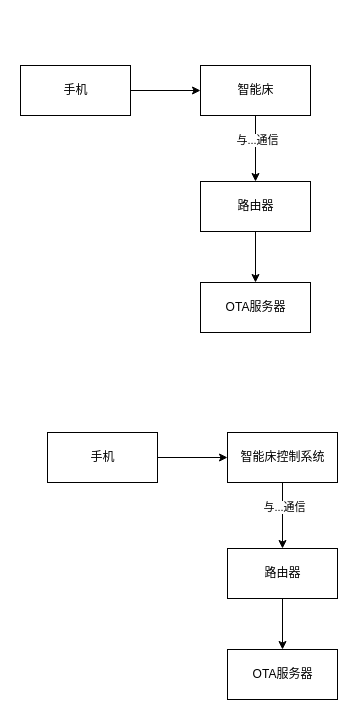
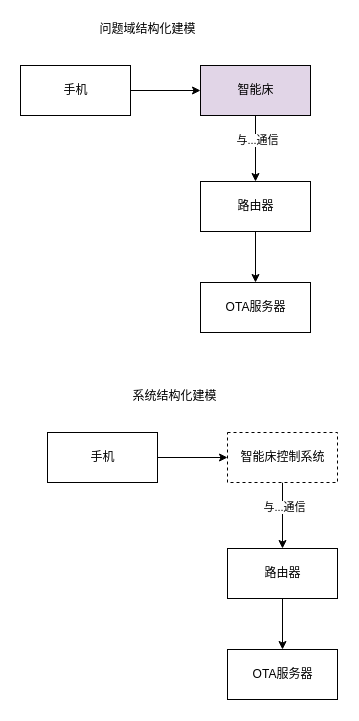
+ <mxCell id="10" value="问题域结构化建模" style="text;html=1;align=center;verticalAlign=middle;resizable=0;points=[];autosize=1;strokeColor=none;fillColor=none;" vertex="1" parent="1"><mxGeometry x="94" y="20" width="106" height="18" as="geometry" /></mxCell>
- <mxCell id="4" value="智能床" style="html=1;" vertex="1" parent="1"><mxGeometry x="200" y="65" width="110" height="50" as="geometry" /></mxCell>
+ <mxCell id="4" value="智能床" style="html=1;fillColor=#e1d5e7;" vertex="1" parent="1"><mxGeometry x="200" y="65" width="110" height="50" as="geometry" /></mxCell>
+ <mxCell id="19" value="系统结构化建模" style="text;html=1;align=center;verticalAlign=middle;resizable=0;points=[];autosize=1;strokeColor=none;fillColor=none;" vertex="1" parent="1"><mxGeometry x="127" y="387" width="94" height="18" as="geometry" /></mxCell>
- <mxCell id="13" value="智能床控制系统" style="html=1;" vertex="1" parent="1"><mxGeometry x="227" y="432" width="110" height="50" as="geometry" /></mxCell>
+ <mxCell id="13" value="智能床控制系统" style="html=1;dashed=1;" vertex="1" parent="1"><mxGeometry x="227" y="432" width="110" height="50" as="geometry" /></mxCell>
